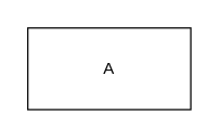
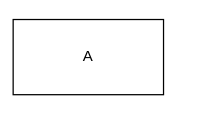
- <mxCell id="2" value="A" style="rounded=0;whiteSpace=wrap;html=1;" parent="1" vertex="1"><mxGeometry x="20" y="20" width="120" height="60" as="geometry" /></mxCell>
+ <mxCell id="2" value="A" style="rounded=0;whiteSpace=wrap;html=1;" parent="1" vertex="1"><mxGeometry x="10" y="15" width="120" height="60" as="geometry" /></mxCell>
